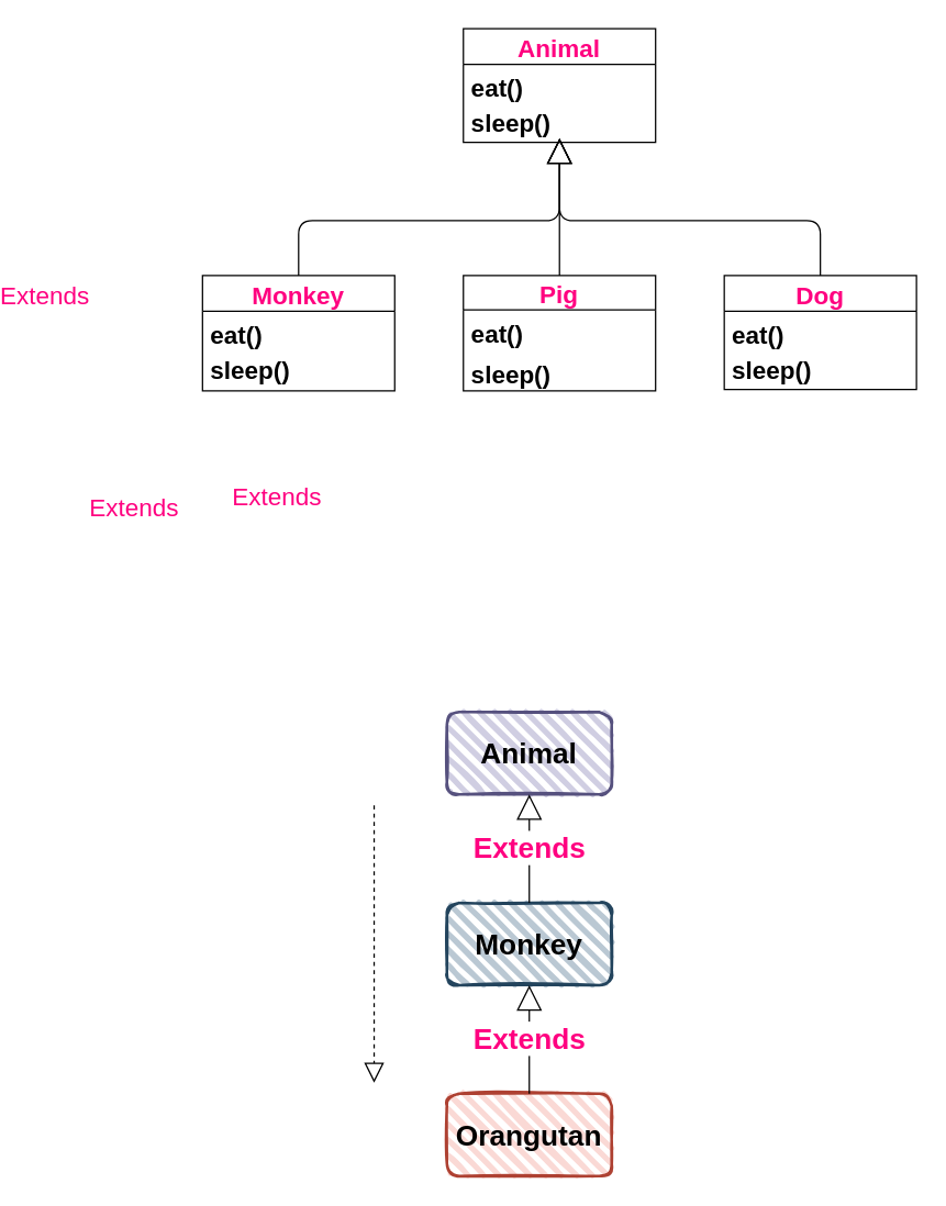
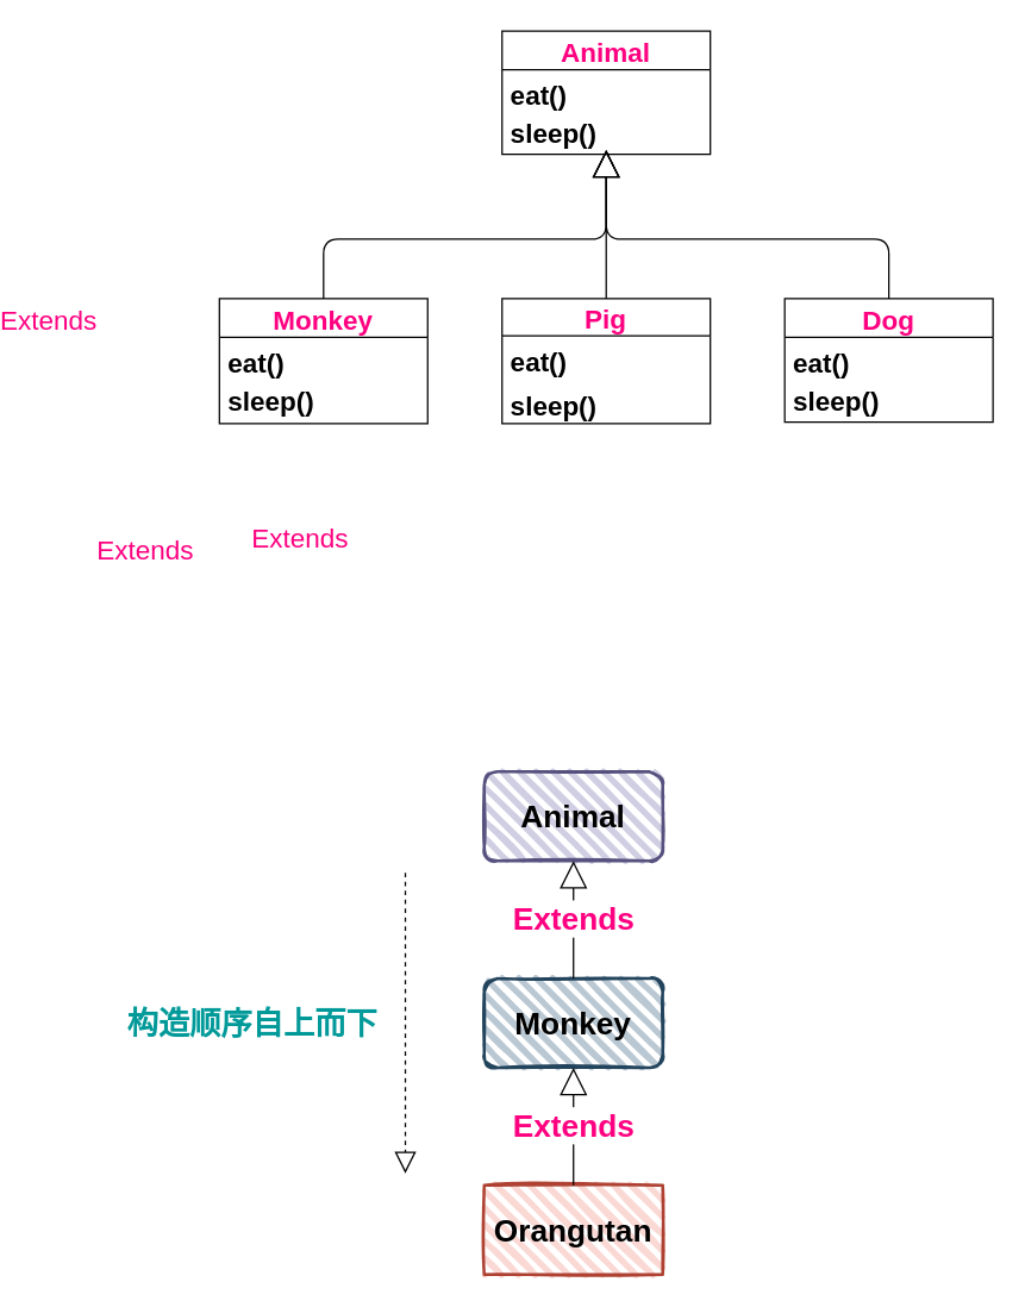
+ <mxCell id="23" value="&lt;b&gt;&lt;font color=&quot;#009999&quot;&gt;构造顺序自上而下&lt;/font&gt;&lt;/b&gt;" style="text;html=1;align=center;verticalAlign=middle;resizable=0;points=[];autosize=1;fontSize=21;fontColor=#FF0080;" vertex="1" parent="1"><mxGeometry x="20" y="672.5" width="178" height="29" as="geometry" /></mxCell>
- <mxCell id="18" value="Orangutan" style="rounded=1;whiteSpace=wrap;html=1;strokeWidth=2;fillWeight=4;hachureGap=8;hachureAngle=45;fillColor=#fad9d5;sketch=1;fontSize=21;strokeColor=#ae4132;fontStyle=1" vertex="1" parent="1"><mxGeometry x="265" y="796" width="120" height="60" as="geometry" /></mxCell>
+ <mxCell id="18" value="Orangutan" style="whiteSpace=wrap;html=1;strokeWidth=2;fillWeight=4;hachureGap=8;hachureAngle=45;fillColor=#fad9d5;sketch=1;fontSize=21;strokeColor=#ae4132;fontStyle=1;rounded=0;" vertex="1" parent="1"><mxGeometry x="265" y="796" width="120" height="60" as="geometry" /></mxCell>
